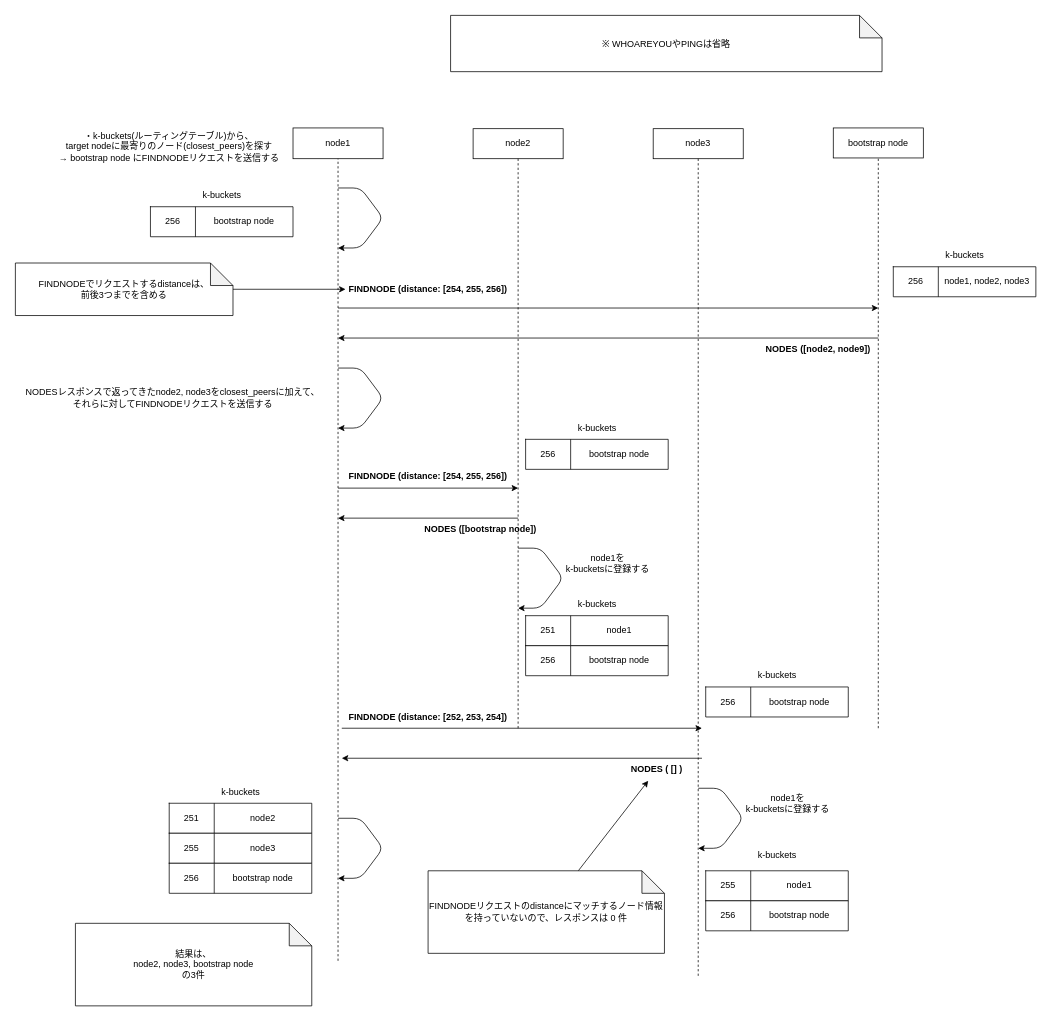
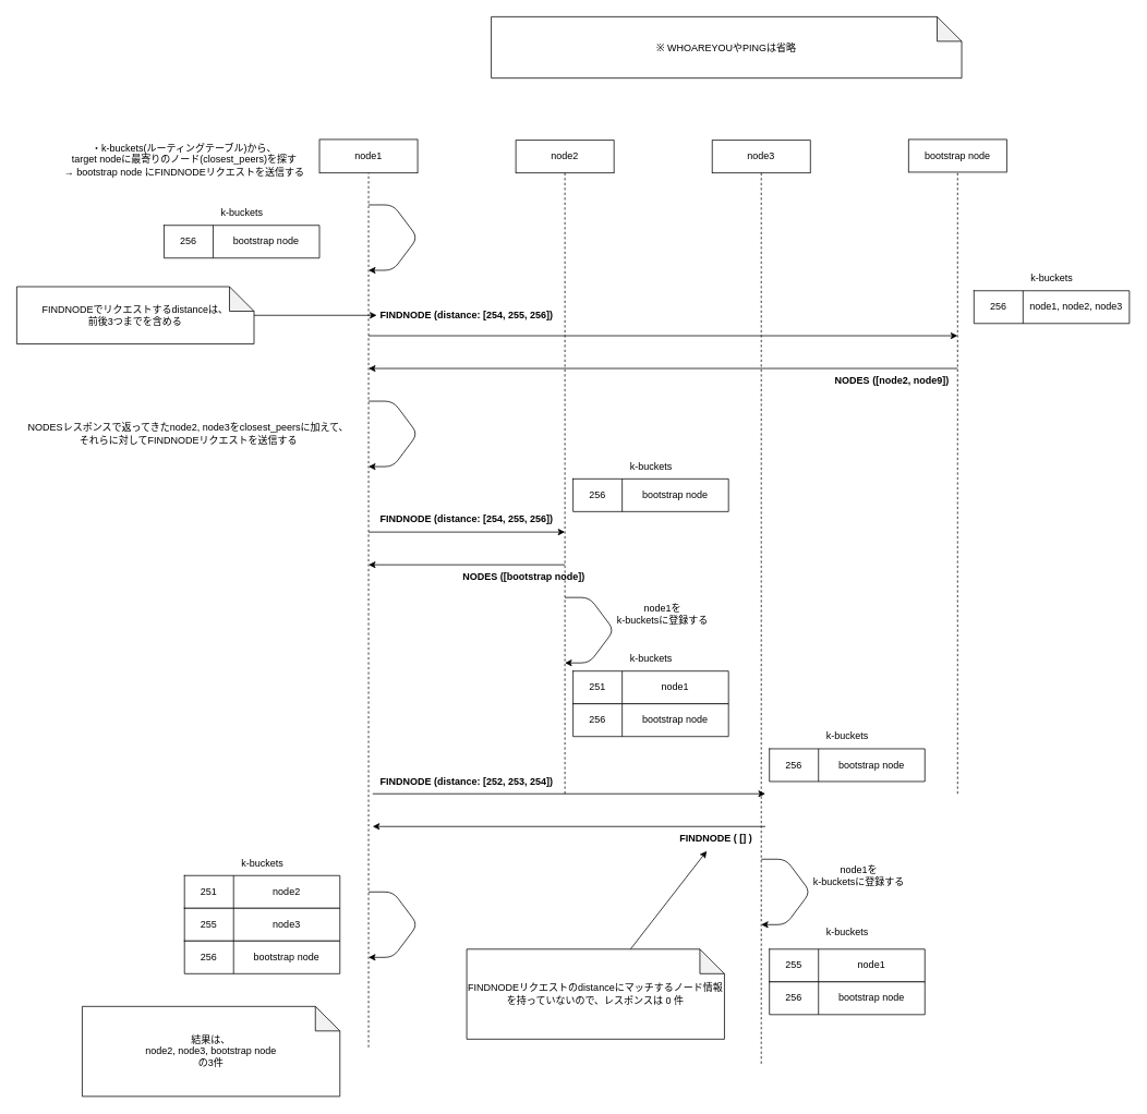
- <mxCell id="26" value="NODES ( [] )" style="text;html=1;strokeColor=none;fillColor=none;align=center;verticalAlign=middle;whiteSpace=wrap;rounded=0;fontSize=12;fontStyle=1" vertex="1" parent="1"><mxGeometry x="785" y="1010" width="180" height="30" as="geometry" /></mxCell>
+ <mxCell id="26" value="FINDNODE ( [] )" style="text;html=1;strokeColor=none;fillColor=none;align=center;verticalAlign=middle;whiteSpace=wrap;rounded=0;fontSize=12;fontStyle=1" vertex="1" parent="1"><mxGeometry x="785" y="1010" width="180" height="30" as="geometry" /></mxCell>
